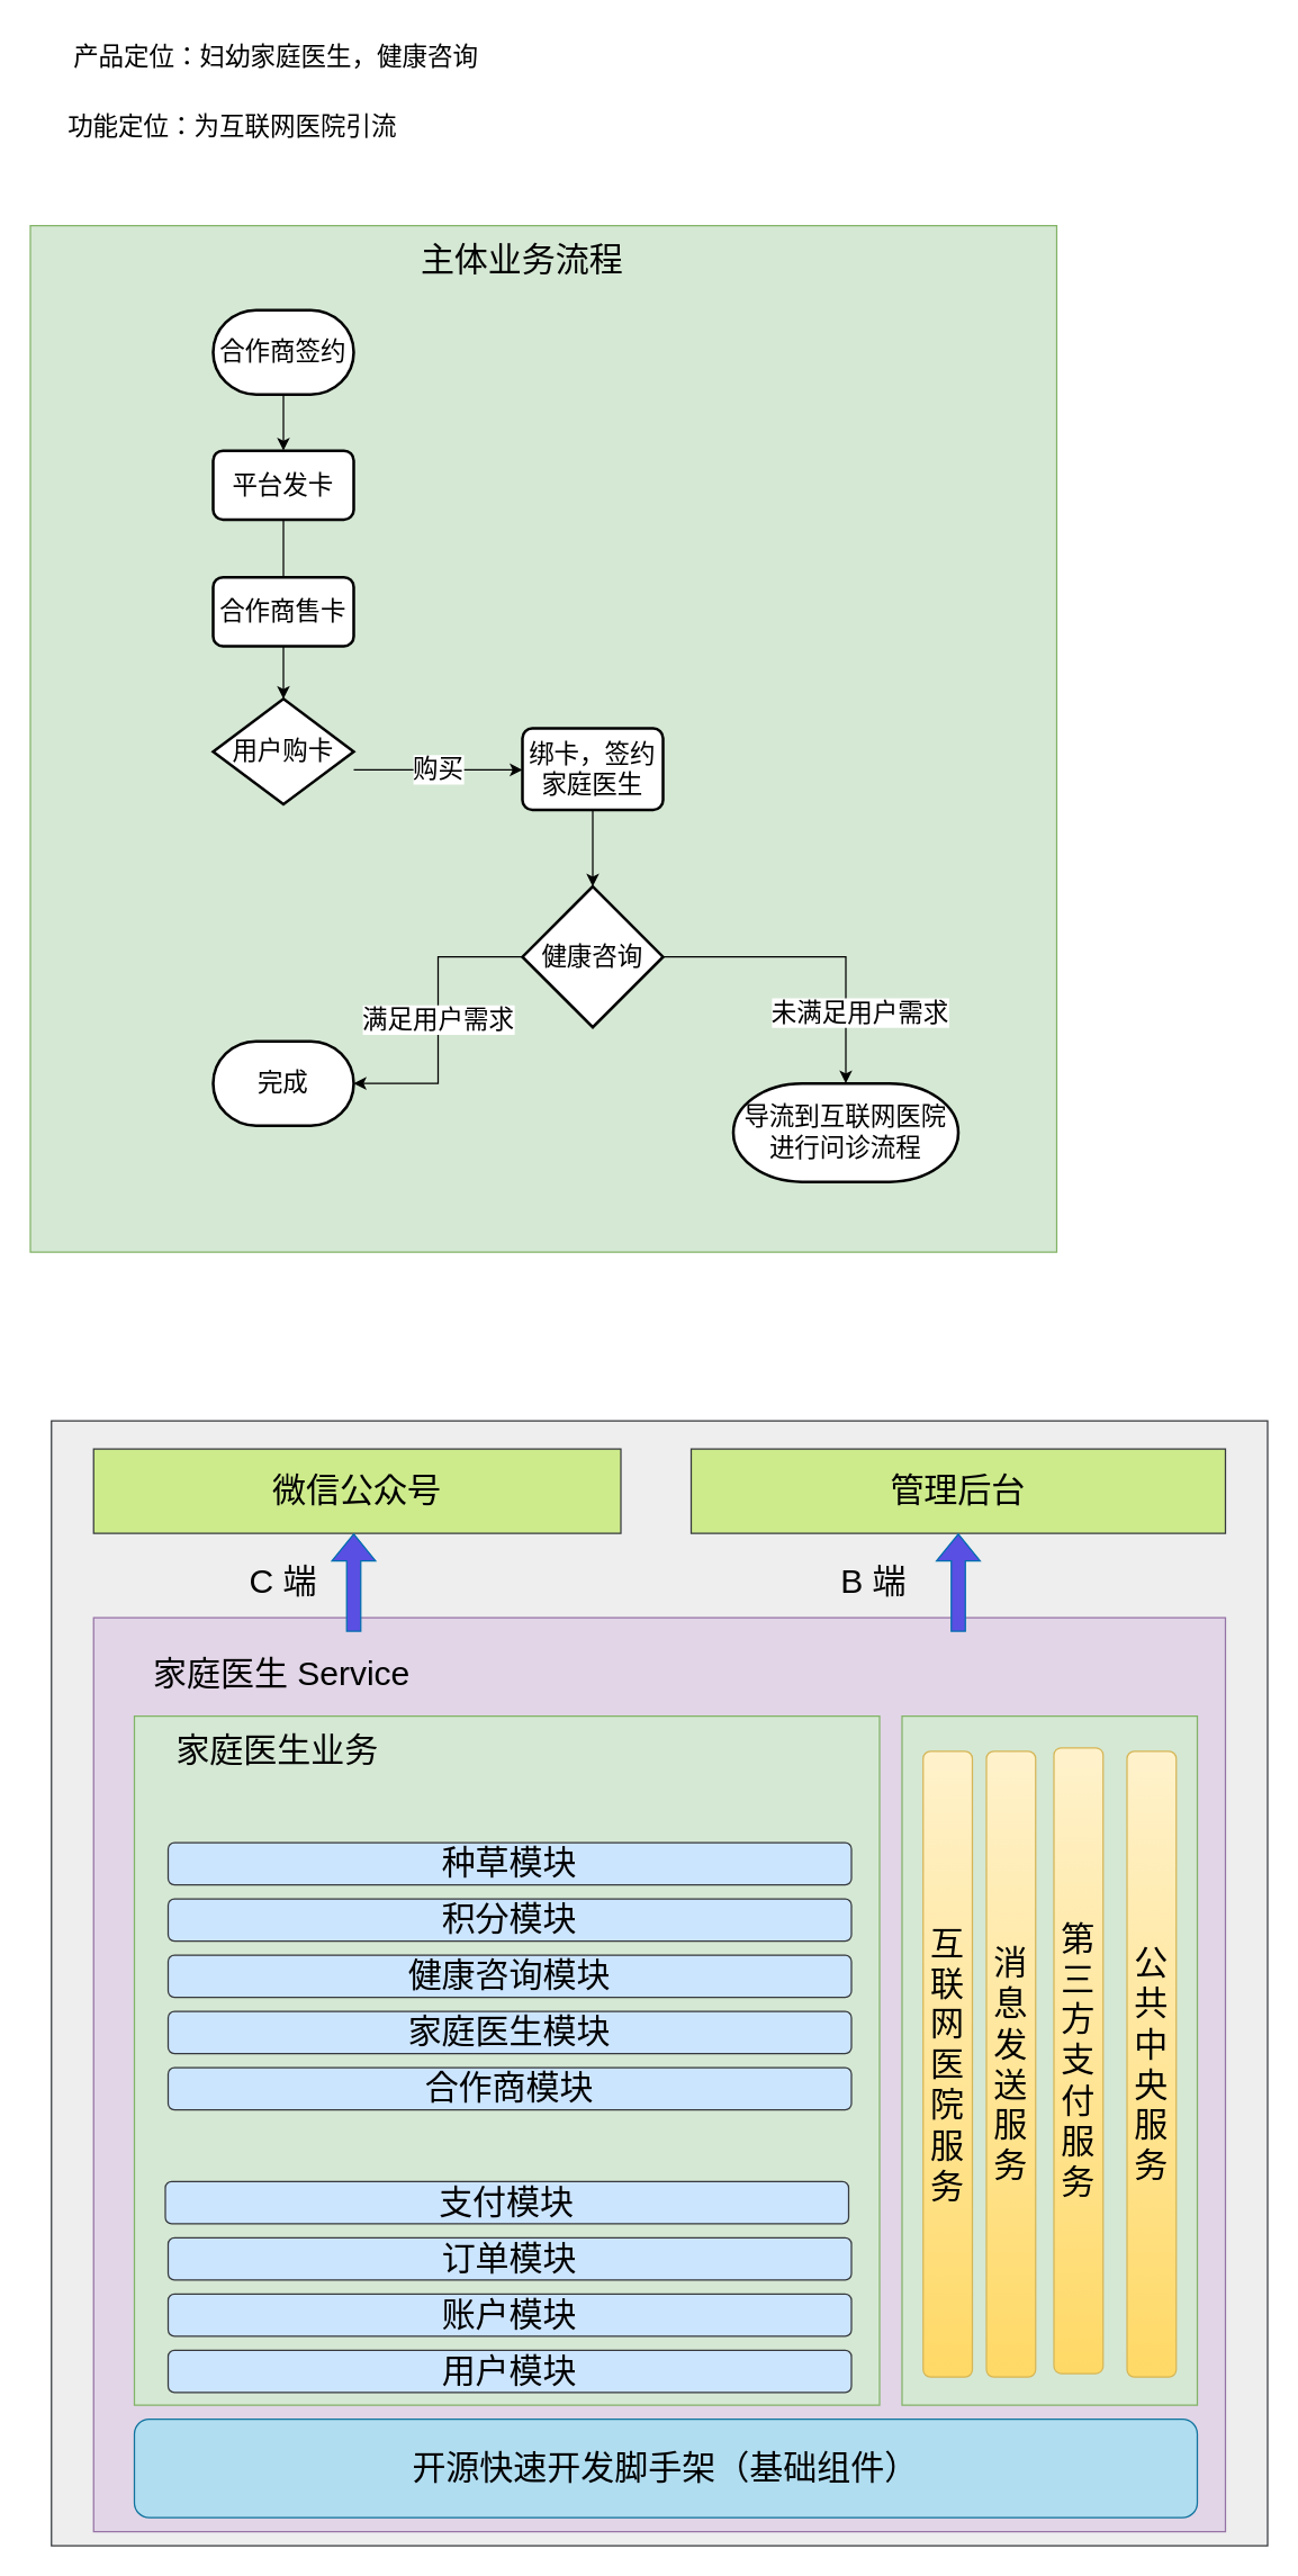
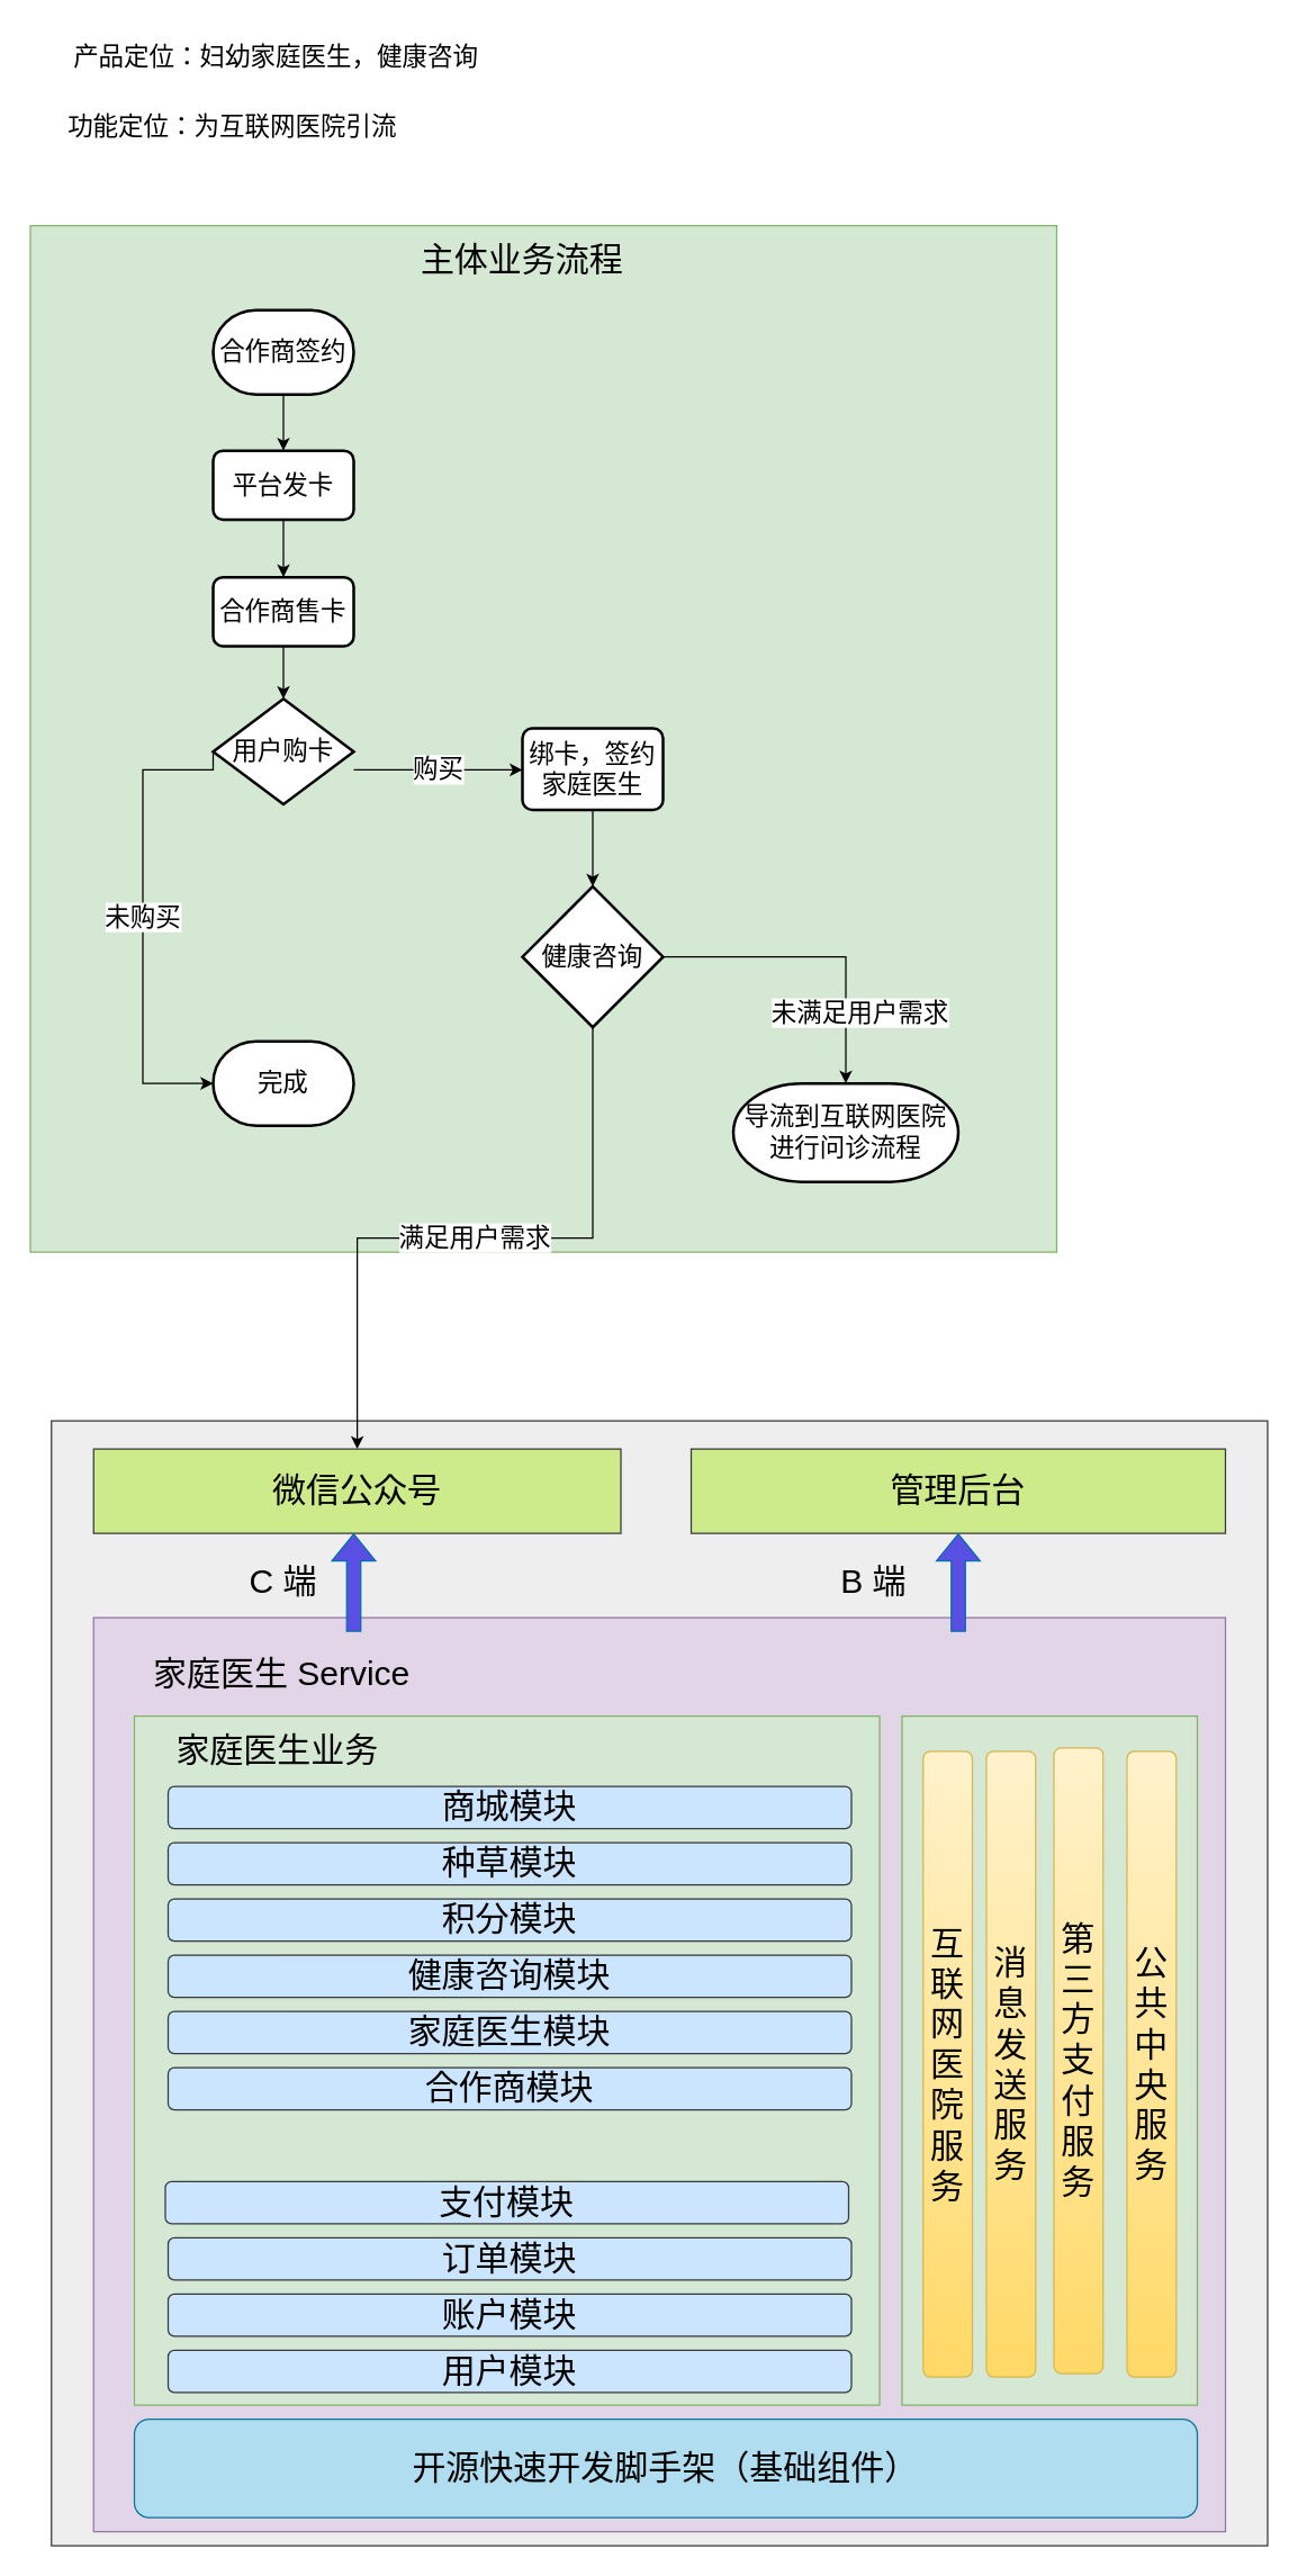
- <mxCell id="9" style="edgeStyle=orthogonalEdgeStyle;rounded=0;orthogonalLoop=1;jettySize=auto;html=1;entryX=0.5;entryY=0;entryDx=0;entryDy=0;fontSize=18;endArrow=none;" edge="1" parent="1" source="10" target="12"><mxGeometry relative="1" as="geometry" /></mxCell>
+ <mxCell id="9" style="edgeStyle=orthogonalEdgeStyle;rounded=0;orthogonalLoop=1;jettySize=auto;html=1;entryX=0.5;entryY=0;entryDx=0;entryDy=0;fontSize=18;" edge="1" parent="1" source="10" target="12"><mxGeometry relative="1" as="geometry" /></mxCell>
+ <mxCell id="14" value="未购买" style="edgeStyle=orthogonalEdgeStyle;rounded=0;orthogonalLoop=1;jettySize=auto;html=1;entryX=0;entryY=0.5;entryDx=0;entryDy=0;entryPerimeter=0;fontSize=18;exitX=0;exitY=0.5;exitDx=0;exitDy=0;exitPerimeter=0;" edge="1" parent="1" source="15" target="16"><mxGeometry relative="1" as="geometry"><Array as="points"><mxPoint x="101" y="547" /><mxPoint x="101" y="770" /></Array></mxGeometry></mxCell>
- <mxCell id="19" value="满足用户需求" style="edgeStyle=orthogonalEdgeStyle;rounded=0;orthogonalLoop=1;jettySize=auto;html=1;entryX=1;entryY=0.5;entryDx=0;entryDy=0;entryPerimeter=0;fontSize=18;" edge="1" parent="1" source="21" target="16"><mxGeometry relative="1" as="geometry" /></mxCell>
+ <mxCell id="19" value="满足用户需求" style="edgeStyle=orthogonalEdgeStyle;rounded=0;orthogonalLoop=1;jettySize=auto;html=1;fontSize=18;" edge="1" parent="1" source="21" target="36"><mxGeometry relative="1" as="geometry" /></mxCell>
+ <mxCell id="33" value="商城模块" style="rounded=1;whiteSpace=wrap;html=1;fontSize=24;fillColor=#cce5ff;strokeColor=#36393d;" vertex="1" parent="1"><mxGeometry x="119" y="1270" width="486" height="30" as="geometry" /></mxCell>
